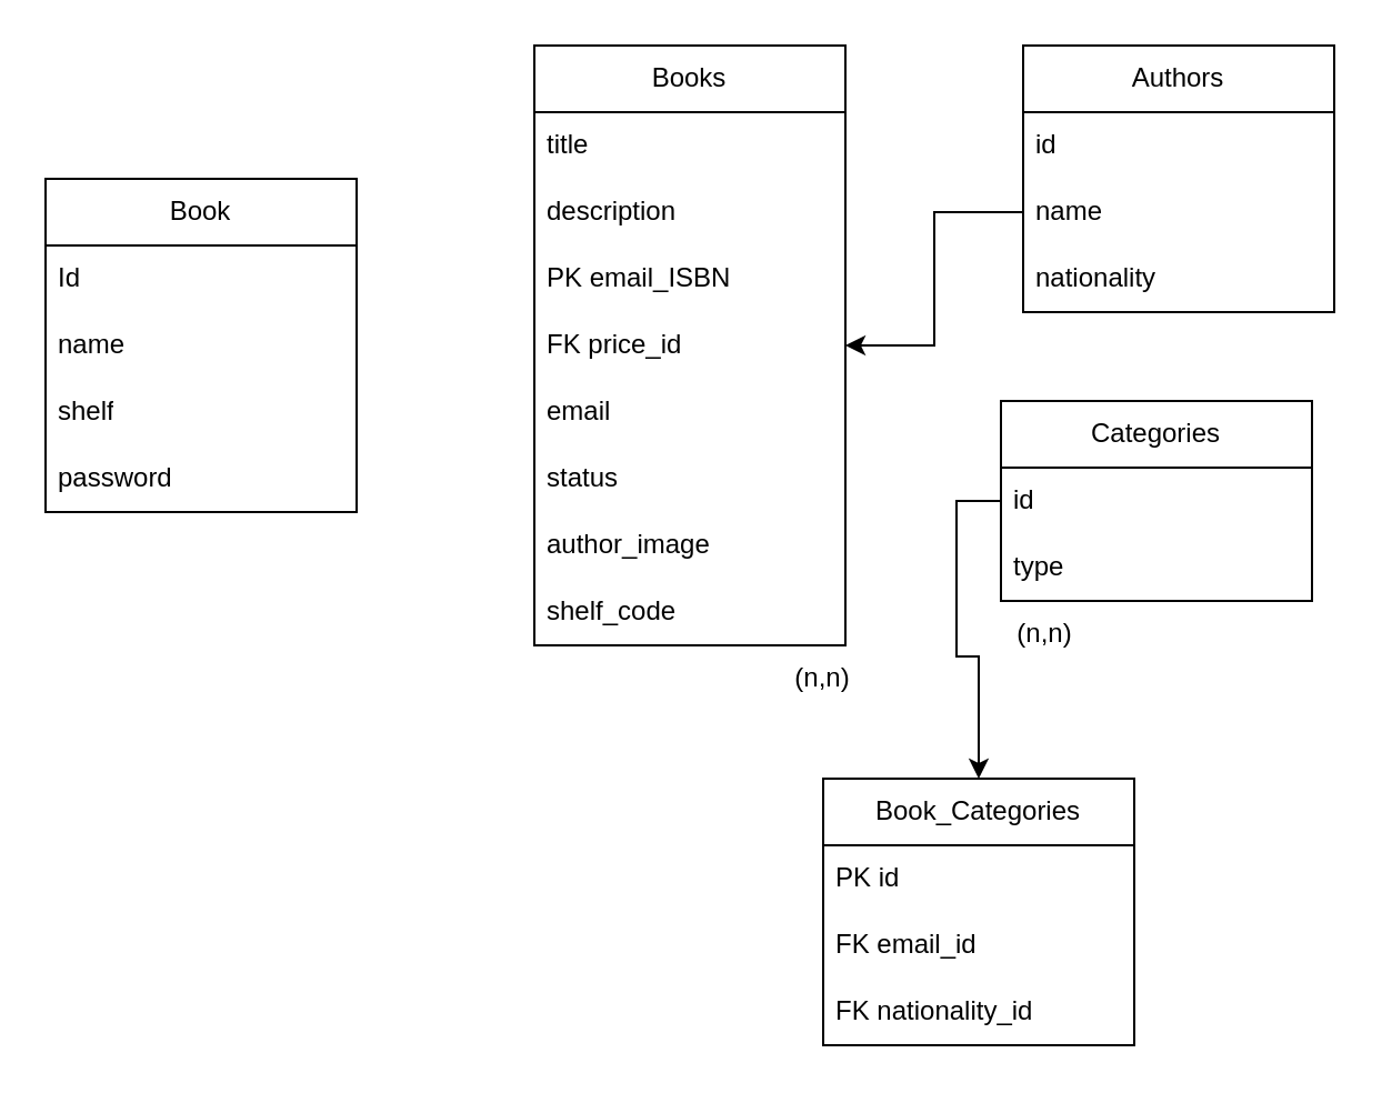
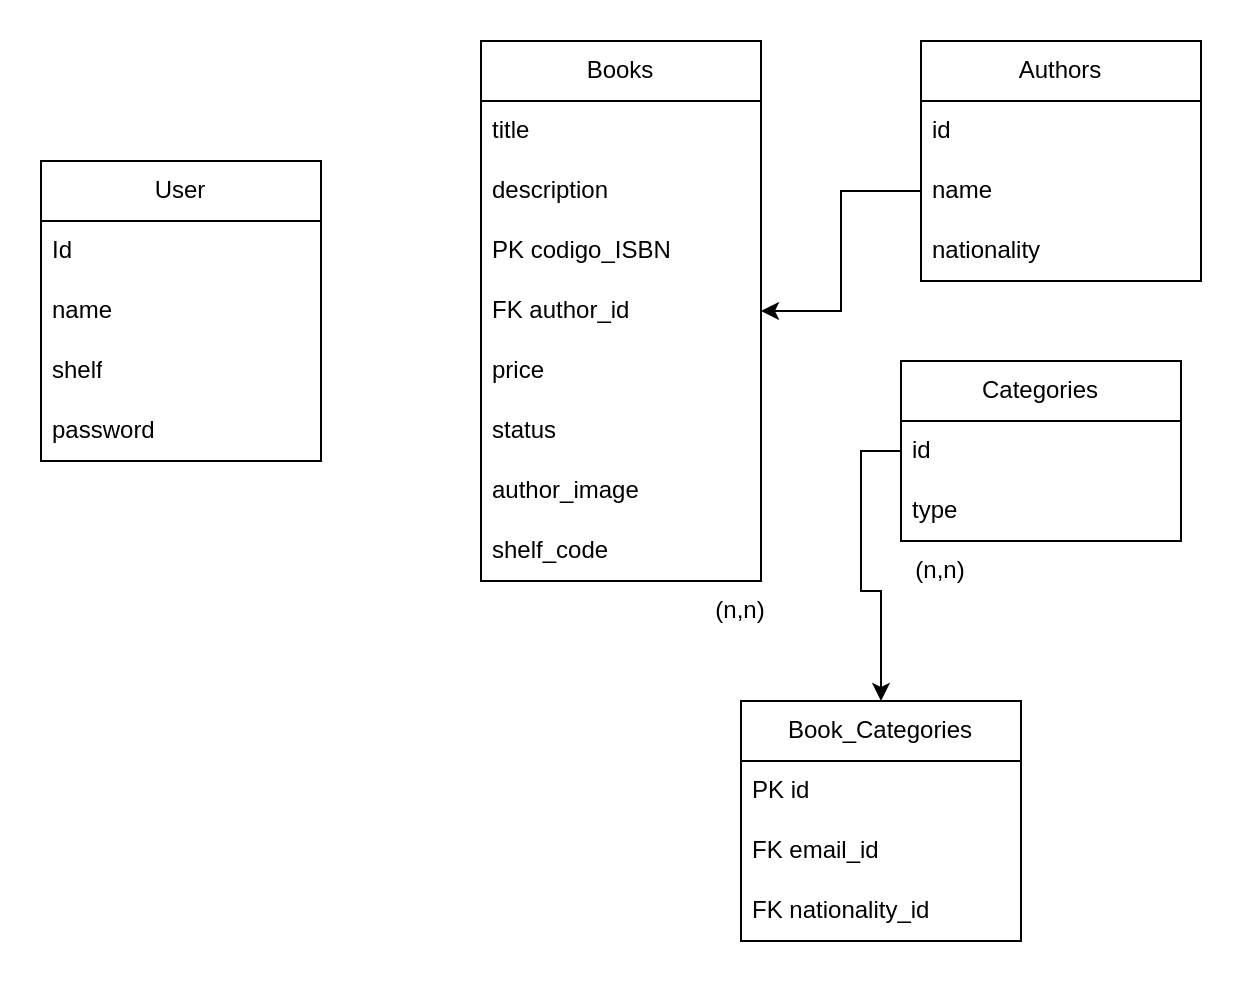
- <mxCell id="26" value="Book" style="swimlane;fontStyle=0;childLayout=stackLayout;horizontal=1;startSize=30;horizontalStack=0;resizeParent=1;resizeParentMax=0;resizeLast=0;collapsible=1;marginBottom=0;whiteSpace=wrap;html=1;" vertex="1" parent="1"><mxGeometry x="20" y="80" width="140" height="150" as="geometry" /></mxCell>
+ <mxCell id="26" value="User" style="swimlane;fontStyle=0;childLayout=stackLayout;horizontal=1;startSize=30;horizontalStack=0;resizeParent=1;resizeParentMax=0;resizeLast=0;collapsible=1;marginBottom=0;whiteSpace=wrap;html=1;" vertex="1" parent="1"><mxGeometry x="20" y="80" width="140" height="150" as="geometry" /></mxCell>
- <mxCell id="5" value="PK email_ISBN" style="text;strokeColor=none;fillColor=none;align=left;verticalAlign=middle;spacingLeft=4;spacingRight=4;overflow=hidden;points=[[0,0.5],[1,0.5]];portConstraint=eastwest;rotatable=0;whiteSpace=wrap;html=1;" vertex="1" parent="2"><mxGeometry y="90" width="140" height="30" as="geometry" /></mxCell>
+ <mxCell id="5" value="PK codigo_ISBN" style="text;strokeColor=none;fillColor=none;align=left;verticalAlign=middle;spacingLeft=4;spacingRight=4;overflow=hidden;points=[[0,0.5],[1,0.5]];portConstraint=eastwest;rotatable=0;whiteSpace=wrap;html=1;" vertex="1" parent="2"><mxGeometry y="90" width="140" height="30" as="geometry" /></mxCell>
- <mxCell id="6" value="FK price_id" style="text;strokeColor=none;fillColor=none;align=left;verticalAlign=middle;spacingLeft=4;spacingRight=4;overflow=hidden;points=[[0,0.5],[1,0.5]];portConstraint=eastwest;rotatable=0;whiteSpace=wrap;html=1;" vertex="1" parent="2"><mxGeometry y="120" width="140" height="30" as="geometry" /></mxCell>
+ <mxCell id="6" value="FK author_id" style="text;strokeColor=none;fillColor=none;align=left;verticalAlign=middle;spacingLeft=4;spacingRight=4;overflow=hidden;points=[[0,0.5],[1,0.5]];portConstraint=eastwest;rotatable=0;whiteSpace=wrap;html=1;" vertex="1" parent="2"><mxGeometry y="120" width="140" height="30" as="geometry" /></mxCell>
- <mxCell id="7" value="email" style="text;strokeColor=none;fillColor=none;align=left;verticalAlign=middle;spacingLeft=4;spacingRight=4;overflow=hidden;points=[[0,0.5],[1,0.5]];portConstraint=eastwest;rotatable=0;whiteSpace=wrap;html=1;" vertex="1" parent="2"><mxGeometry y="150" width="140" height="30" as="geometry" /></mxCell>
+ <mxCell id="7" value="price" style="text;strokeColor=none;fillColor=none;align=left;verticalAlign=middle;spacingLeft=4;spacingRight=4;overflow=hidden;points=[[0,0.5],[1,0.5]];portConstraint=eastwest;rotatable=0;whiteSpace=wrap;html=1;" vertex="1" parent="2"><mxGeometry y="150" width="140" height="30" as="geometry" /></mxCell>
